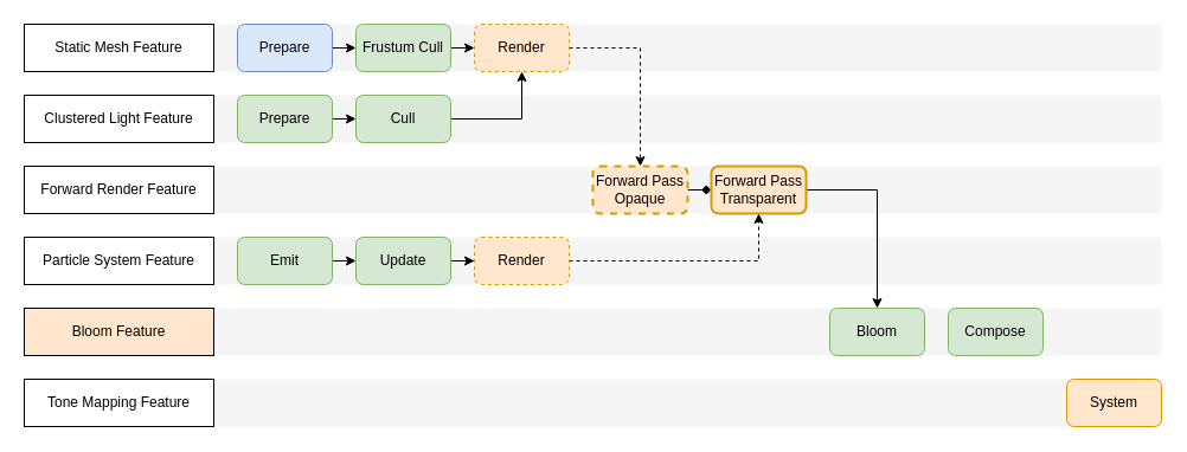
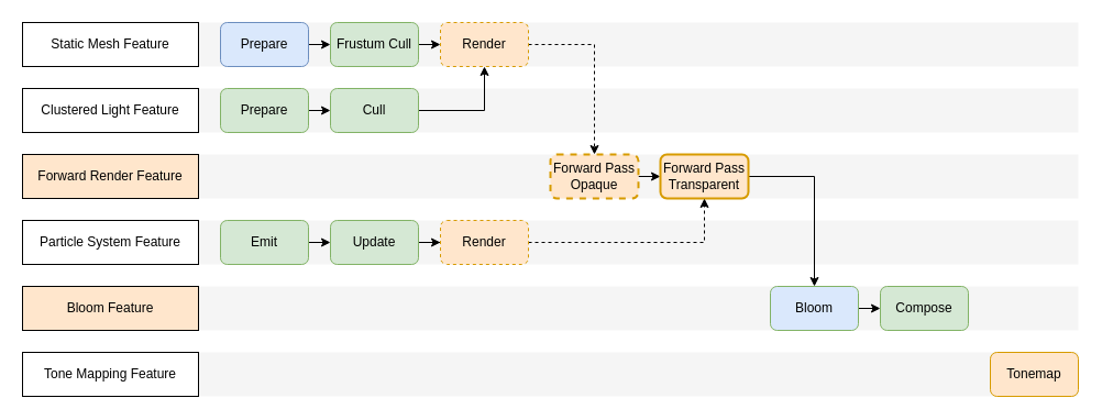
- <mxCell id="11" value="Forward Render Feature" style="rounded=0;whiteSpace=wrap;html=1;" parent="1" vertex="1"><mxGeometry x="20" y="140" width="160" height="40" as="geometry" /></mxCell>
+ <mxCell id="11" value="Forward Render Feature" style="rounded=0;whiteSpace=wrap;html=1;fillColor=#ffe6cc;" parent="1" vertex="1"><mxGeometry x="20" y="140" width="160" height="40" as="geometry" /></mxCell>
- <mxCell id="26" style="edgeStyle=orthogonalEdgeStyle;rounded=0;orthogonalLoop=1;jettySize=auto;html=1;exitX=1;exitY=0.5;exitDx=0;exitDy=0;entryX=0;entryY=0.5;entryDx=0;entryDy=0;endArrow=diamond;" parent="1" source="27" target="29" edge="1"><mxGeometry relative="1" as="geometry" /></mxCell>
+ <mxCell id="26" style="edgeStyle=orthogonalEdgeStyle;rounded=0;orthogonalLoop=1;jettySize=auto;html=1;exitX=1;exitY=0.5;exitDx=0;exitDy=0;entryX=0;entryY=0.5;entryDx=0;entryDy=0;" parent="1" source="27" target="29" edge="1"><mxGeometry relative="1" as="geometry" /></mxCell>
- <mxCell id="31" value="Bloom" style="rounded=1;whiteSpace=wrap;html=1;fillColor=#d5e8d4;strokeColor=#82b366;" parent="1" vertex="1"><mxGeometry x="700" y="260" width="80" height="40" as="geometry" /></mxCell>
+ <mxCell id="31" value="Bloom" style="rounded=1;whiteSpace=wrap;html=1;fillColor=#dae8fc;strokeColor=#82b366;" parent="1" vertex="1"><mxGeometry x="700" y="260" width="80" height="40" as="geometry" /></mxCell>
+ <mxCell id="30" style="edgeStyle=orthogonalEdgeStyle;rounded=0;orthogonalLoop=1;jettySize=auto;html=1;exitX=1;exitY=0.5;exitDx=0;exitDy=0;entryX=0;entryY=0.5;entryDx=0;entryDy=0;" parent="1" source="31" target="32" edge="1"><mxGeometry relative="1" as="geometry" /></mxCell>
- <mxCell id="33" value="System" style="rounded=1;whiteSpace=wrap;html=1;fillColor=#ffe6cc;strokeColor=#d79b00;" parent="1" vertex="1"><mxGeometry x="900" y="320" width="80" height="40" as="geometry" /></mxCell>
+ <mxCell id="33" value="Tonemap" style="rounded=1;whiteSpace=wrap;html=1;fillColor=#ffe6cc;strokeColor=#d79b00;" parent="1" vertex="1"><mxGeometry x="900" y="320" width="80" height="40" as="geometry" /></mxCell>
